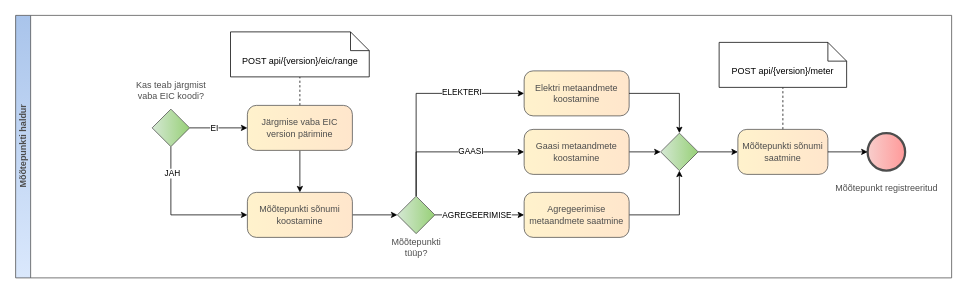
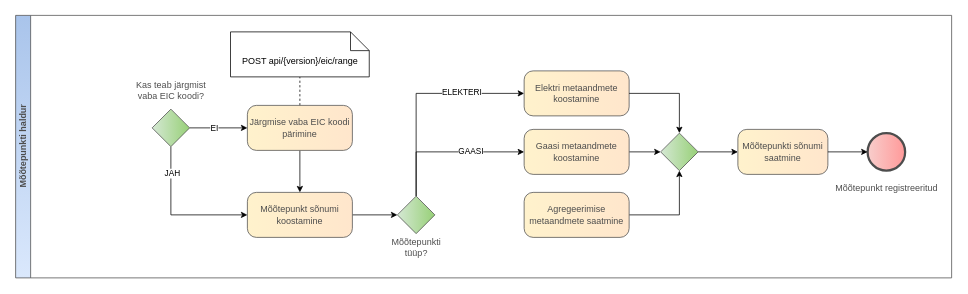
- <mxCell id="17" value="POST api/{version}/meter" style="shape=note2;boundedLbl=1;whiteSpace=wrap;html=1;size=25;verticalAlign=top;align=center;" parent="1" vertex="1"><mxGeometry x="958" y="56" width="170" height="60" as="geometry" /></mxCell>
- <mxCell id="13" style="rounded=0;orthogonalLoop=1;jettySize=auto;html=1;dashed=1;endArrow=none;endFill=0;" parent="1" source="14" target="17" edge="1"><mxGeometry relative="1" as="geometry" /></mxCell>
- <mxCell id="9" value="Järgmise vaba EIC version pärimine" style="rounded=1;whiteSpace=wrap;html=1;arcSize=20;fillColor=#fff2cc;strokeColor=#4D4D4D;shadow=0;fontColor=#4D4D4D;gradientColor=#FFE6CC;gradientDirection=east;glass=0;collapsible=0;backgroundOutline=0;enumerate=0;labelBackgroundColor=none;labelBorderColor=none;strokeWidth=1;" parent="1" vertex="1"><mxGeometry x="329" y="140" width="140" height="60" as="geometry"><mxRectangle x="340" y="420" width="90" height="30" as="alternateBounds" /></mxGeometry></mxCell>
+ <mxCell id="9" value="Järgmise vaba EIC koodi pärimine" style="rounded=1;whiteSpace=wrap;html=1;arcSize=20;fillColor=#fff2cc;strokeColor=#4D4D4D;shadow=0;fontColor=#4D4D4D;gradientColor=#FFE6CC;gradientDirection=east;glass=0;collapsible=0;backgroundOutline=0;enumerate=0;labelBackgroundColor=none;labelBorderColor=none;strokeWidth=1;" parent="1" vertex="1"><mxGeometry x="329" y="140" width="140" height="60" as="geometry"><mxRectangle x="340" y="420" width="90" height="30" as="alternateBounds" /></mxGeometry></mxCell>
- <mxCell id="12" value="Mõõtepunkti sõnumi koostamine" style="rounded=1;whiteSpace=wrap;html=1;arcSize=20;fillColor=#fff2cc;strokeColor=#4D4D4D;shadow=0;fontColor=#4D4D4D;gradientColor=#FFE6CC;gradientDirection=east;glass=0;collapsible=0;backgroundOutline=0;enumerate=0;labelBackgroundColor=none;labelBorderColor=none;strokeWidth=1;" parent="1" vertex="1"><mxGeometry x="329" y="256" width="140" height="60" as="geometry"><mxRectangle x="340" y="420" width="90" height="30" as="alternateBounds" /></mxGeometry></mxCell>
+ <mxCell id="12" value="Mõõtepunkt sõnumi koostamine" style="rounded=1;whiteSpace=wrap;html=1;arcSize=20;fillColor=#fff2cc;strokeColor=#4D4D4D;shadow=0;fontColor=#4D4D4D;gradientColor=#FFE6CC;gradientDirection=east;glass=0;collapsible=0;backgroundOutline=0;enumerate=0;labelBackgroundColor=none;labelBorderColor=none;strokeWidth=1;" parent="1" vertex="1"><mxGeometry x="329" y="256" width="140" height="60" as="geometry"><mxRectangle x="340" y="420" width="90" height="30" as="alternateBounds" /></mxGeometry></mxCell>
- <mxCell id="18" style="edgeStyle=orthogonalEdgeStyle;rounded=0;orthogonalLoop=1;jettySize=auto;html=1;" parent="1" source="24" target="29" edge="1"><mxGeometry relative="1" as="geometry" /></mxCell>
- <mxCell id="19" value="AGREGEERIMISE" style="edgeLabel;html=1;align=center;verticalAlign=middle;resizable=0;points=[];" parent="18" vertex="1" connectable="0"><mxGeometry x="-0.079" relative="1" as="geometry"><mxPoint as="offset" /></mxGeometry></mxCell>
